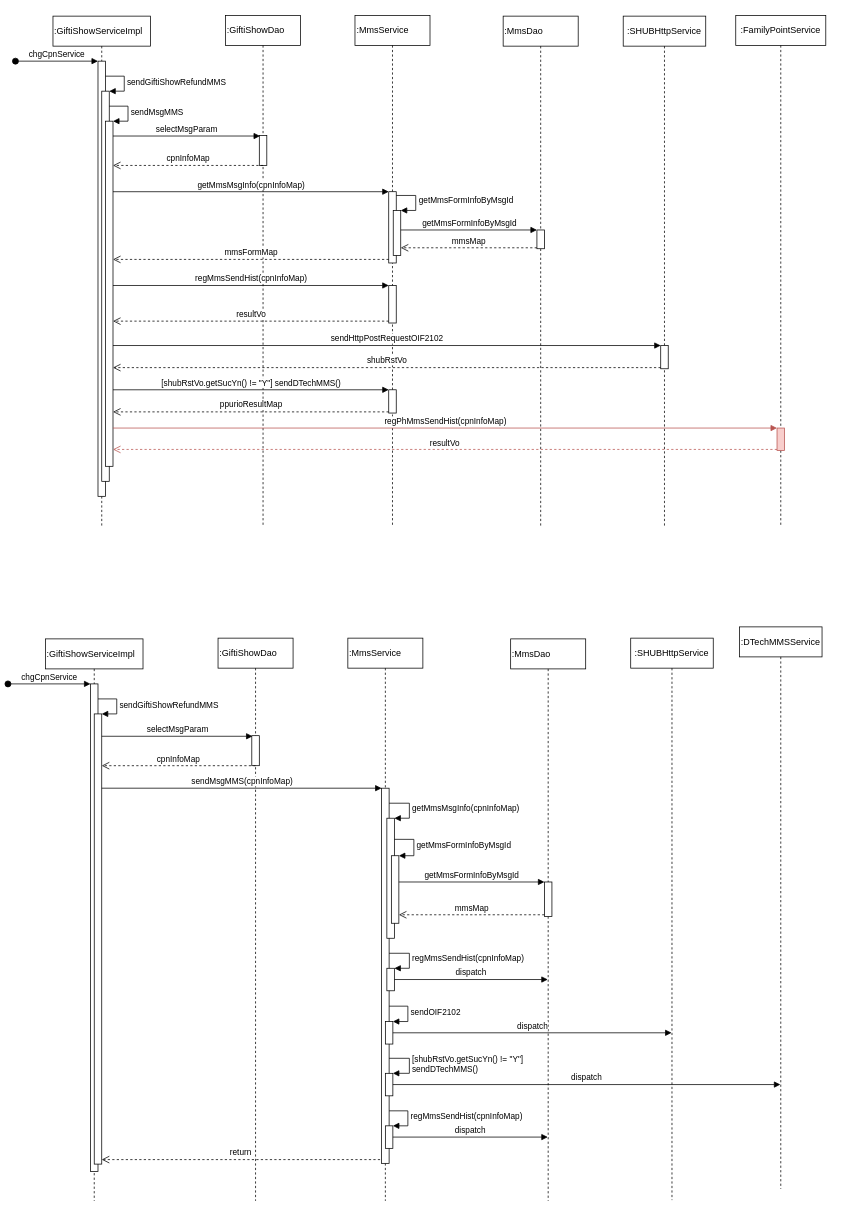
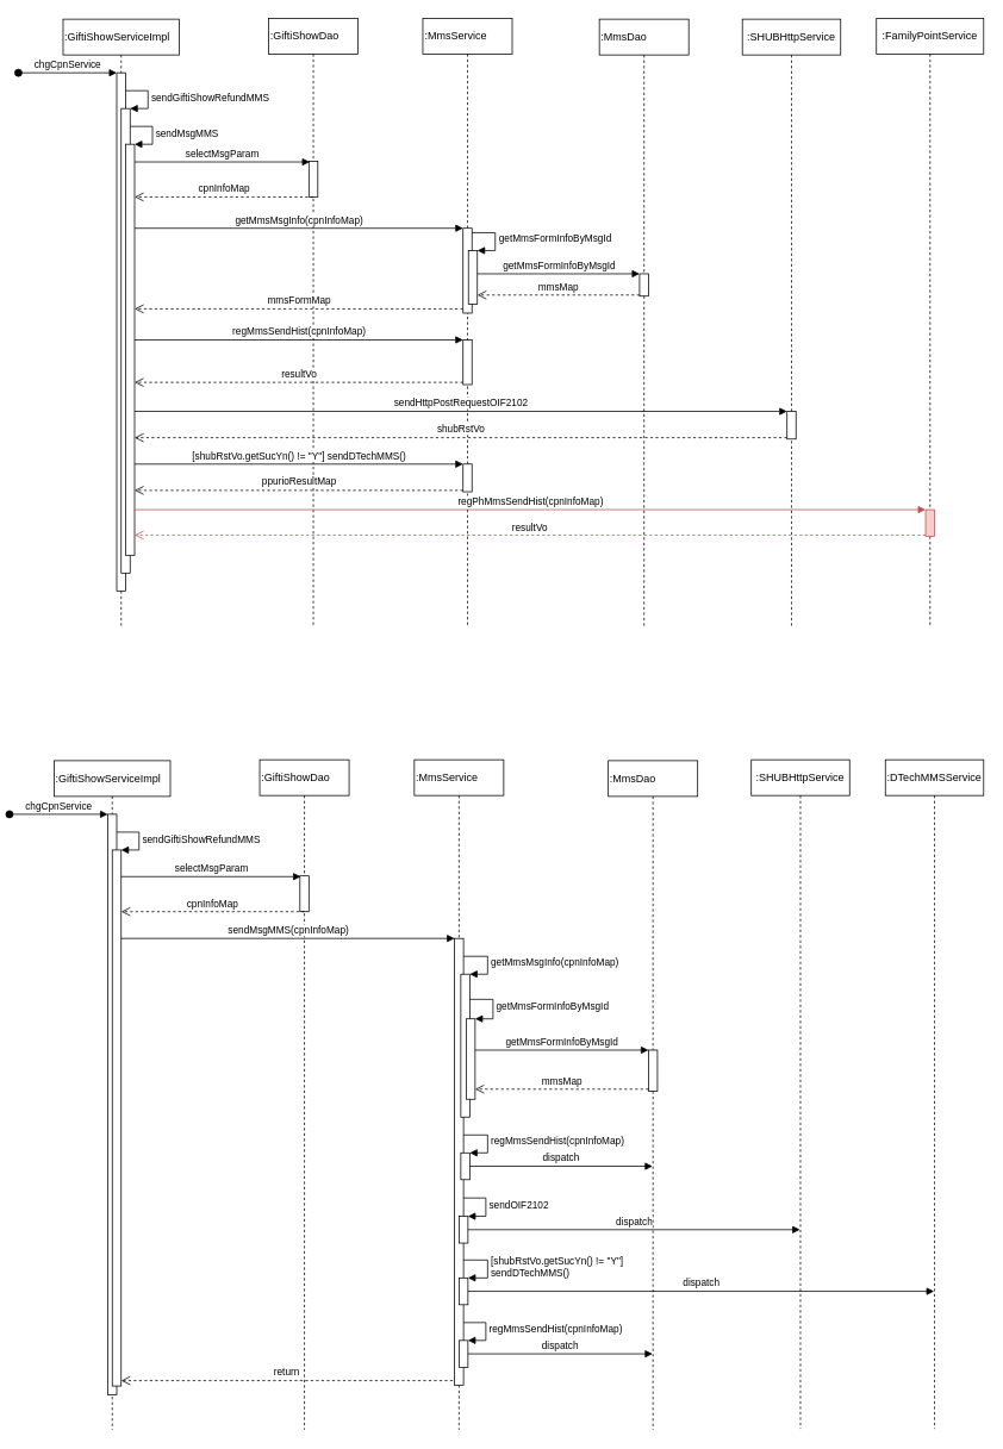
- <mxCell id="70" value=":DTechMMSService" style="shape=umlLifeline;perimeter=lifelinePerimeter;whiteSpace=wrap;html=1;container=1;collapsible=0;recursiveResize=0;outlineConnect=0;" vertex="1" parent="1"><mxGeometry x="945" y="835" width="110" height="749" as="geometry" /></mxCell>
+ <mxCell id="70" value=":DTechMMSService" style="shape=umlLifeline;perimeter=lifelinePerimeter;whiteSpace=wrap;html=1;container=1;collapsible=0;recursiveResize=0;outlineConnect=0;" vertex="1" parent="1"><mxGeometry x="950" y="850" width="110" height="749" as="geometry" /></mxCell>
